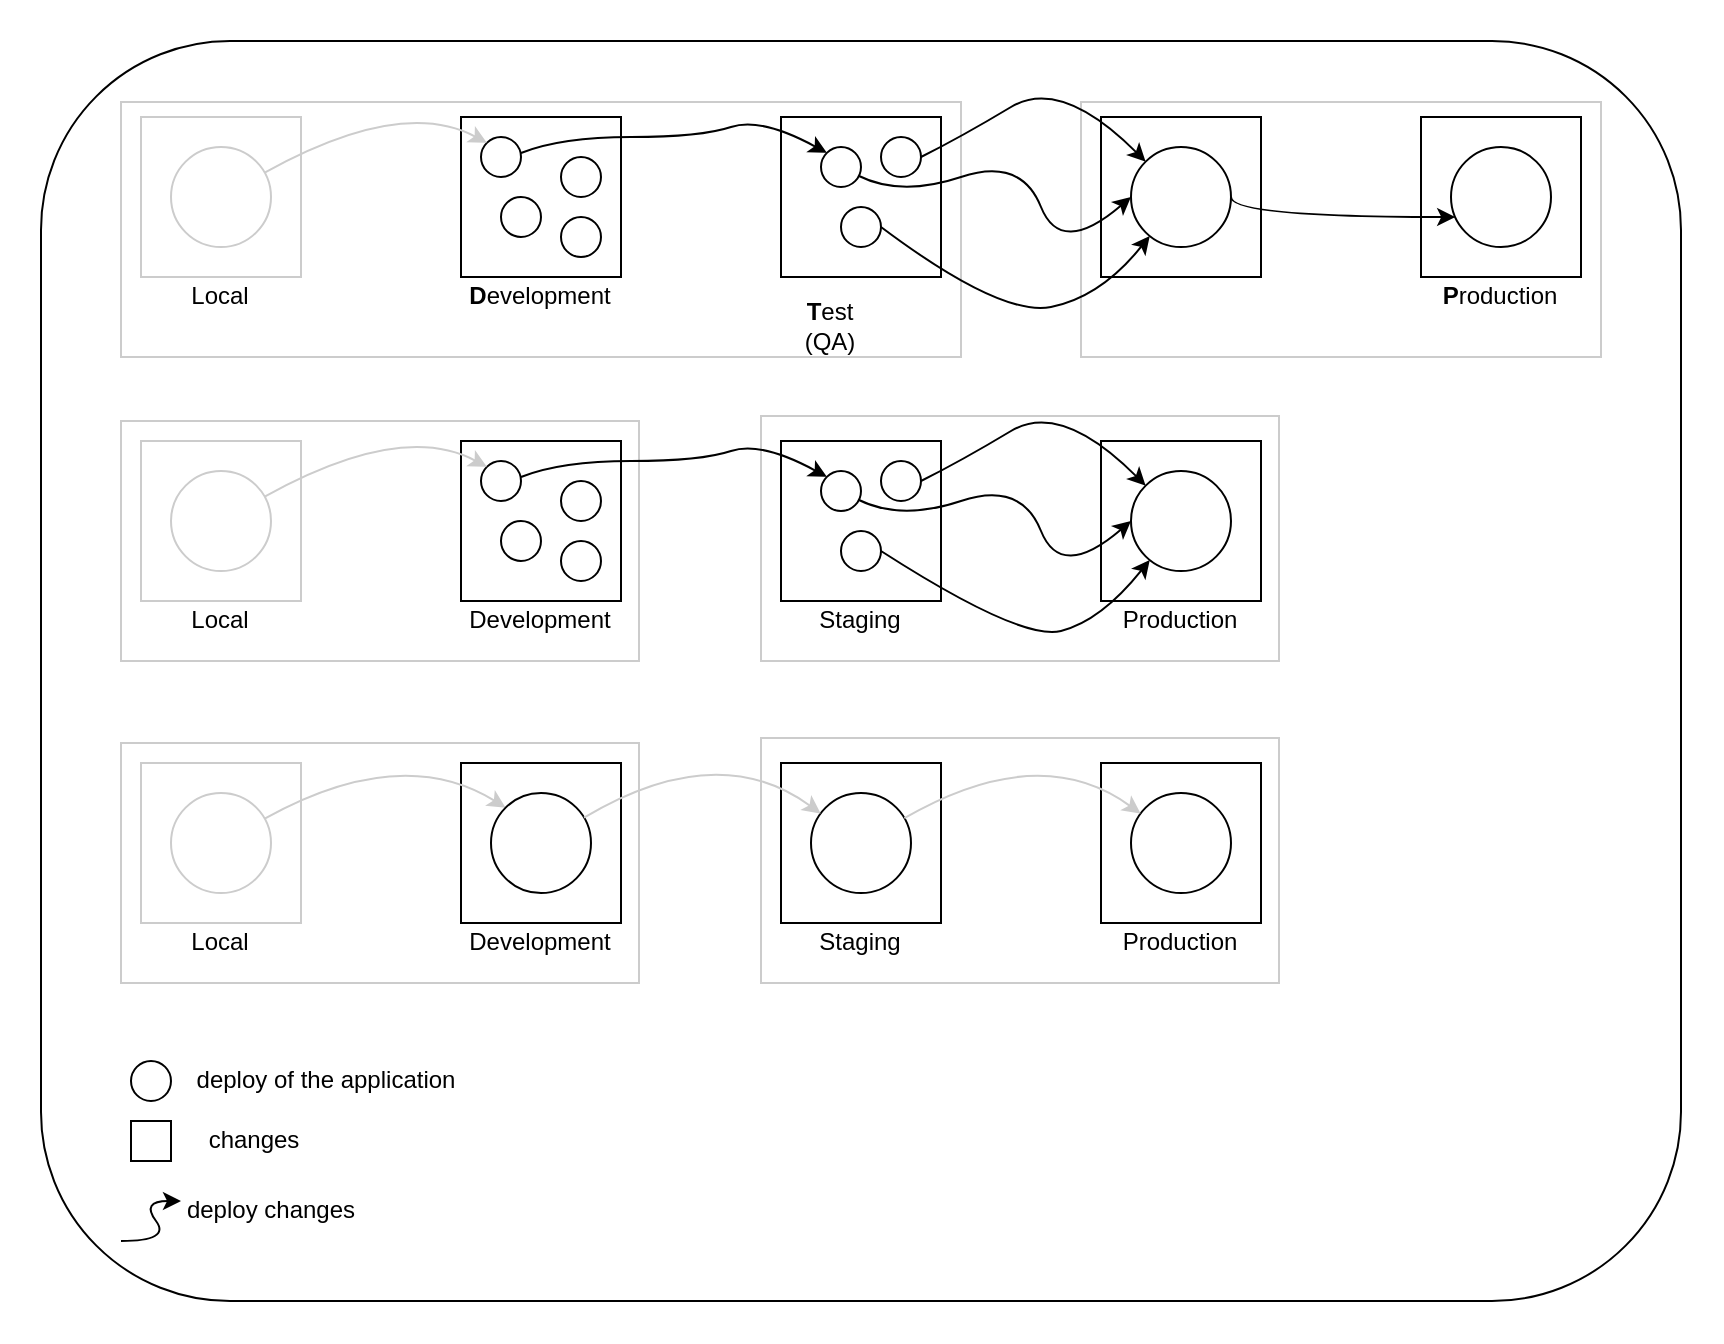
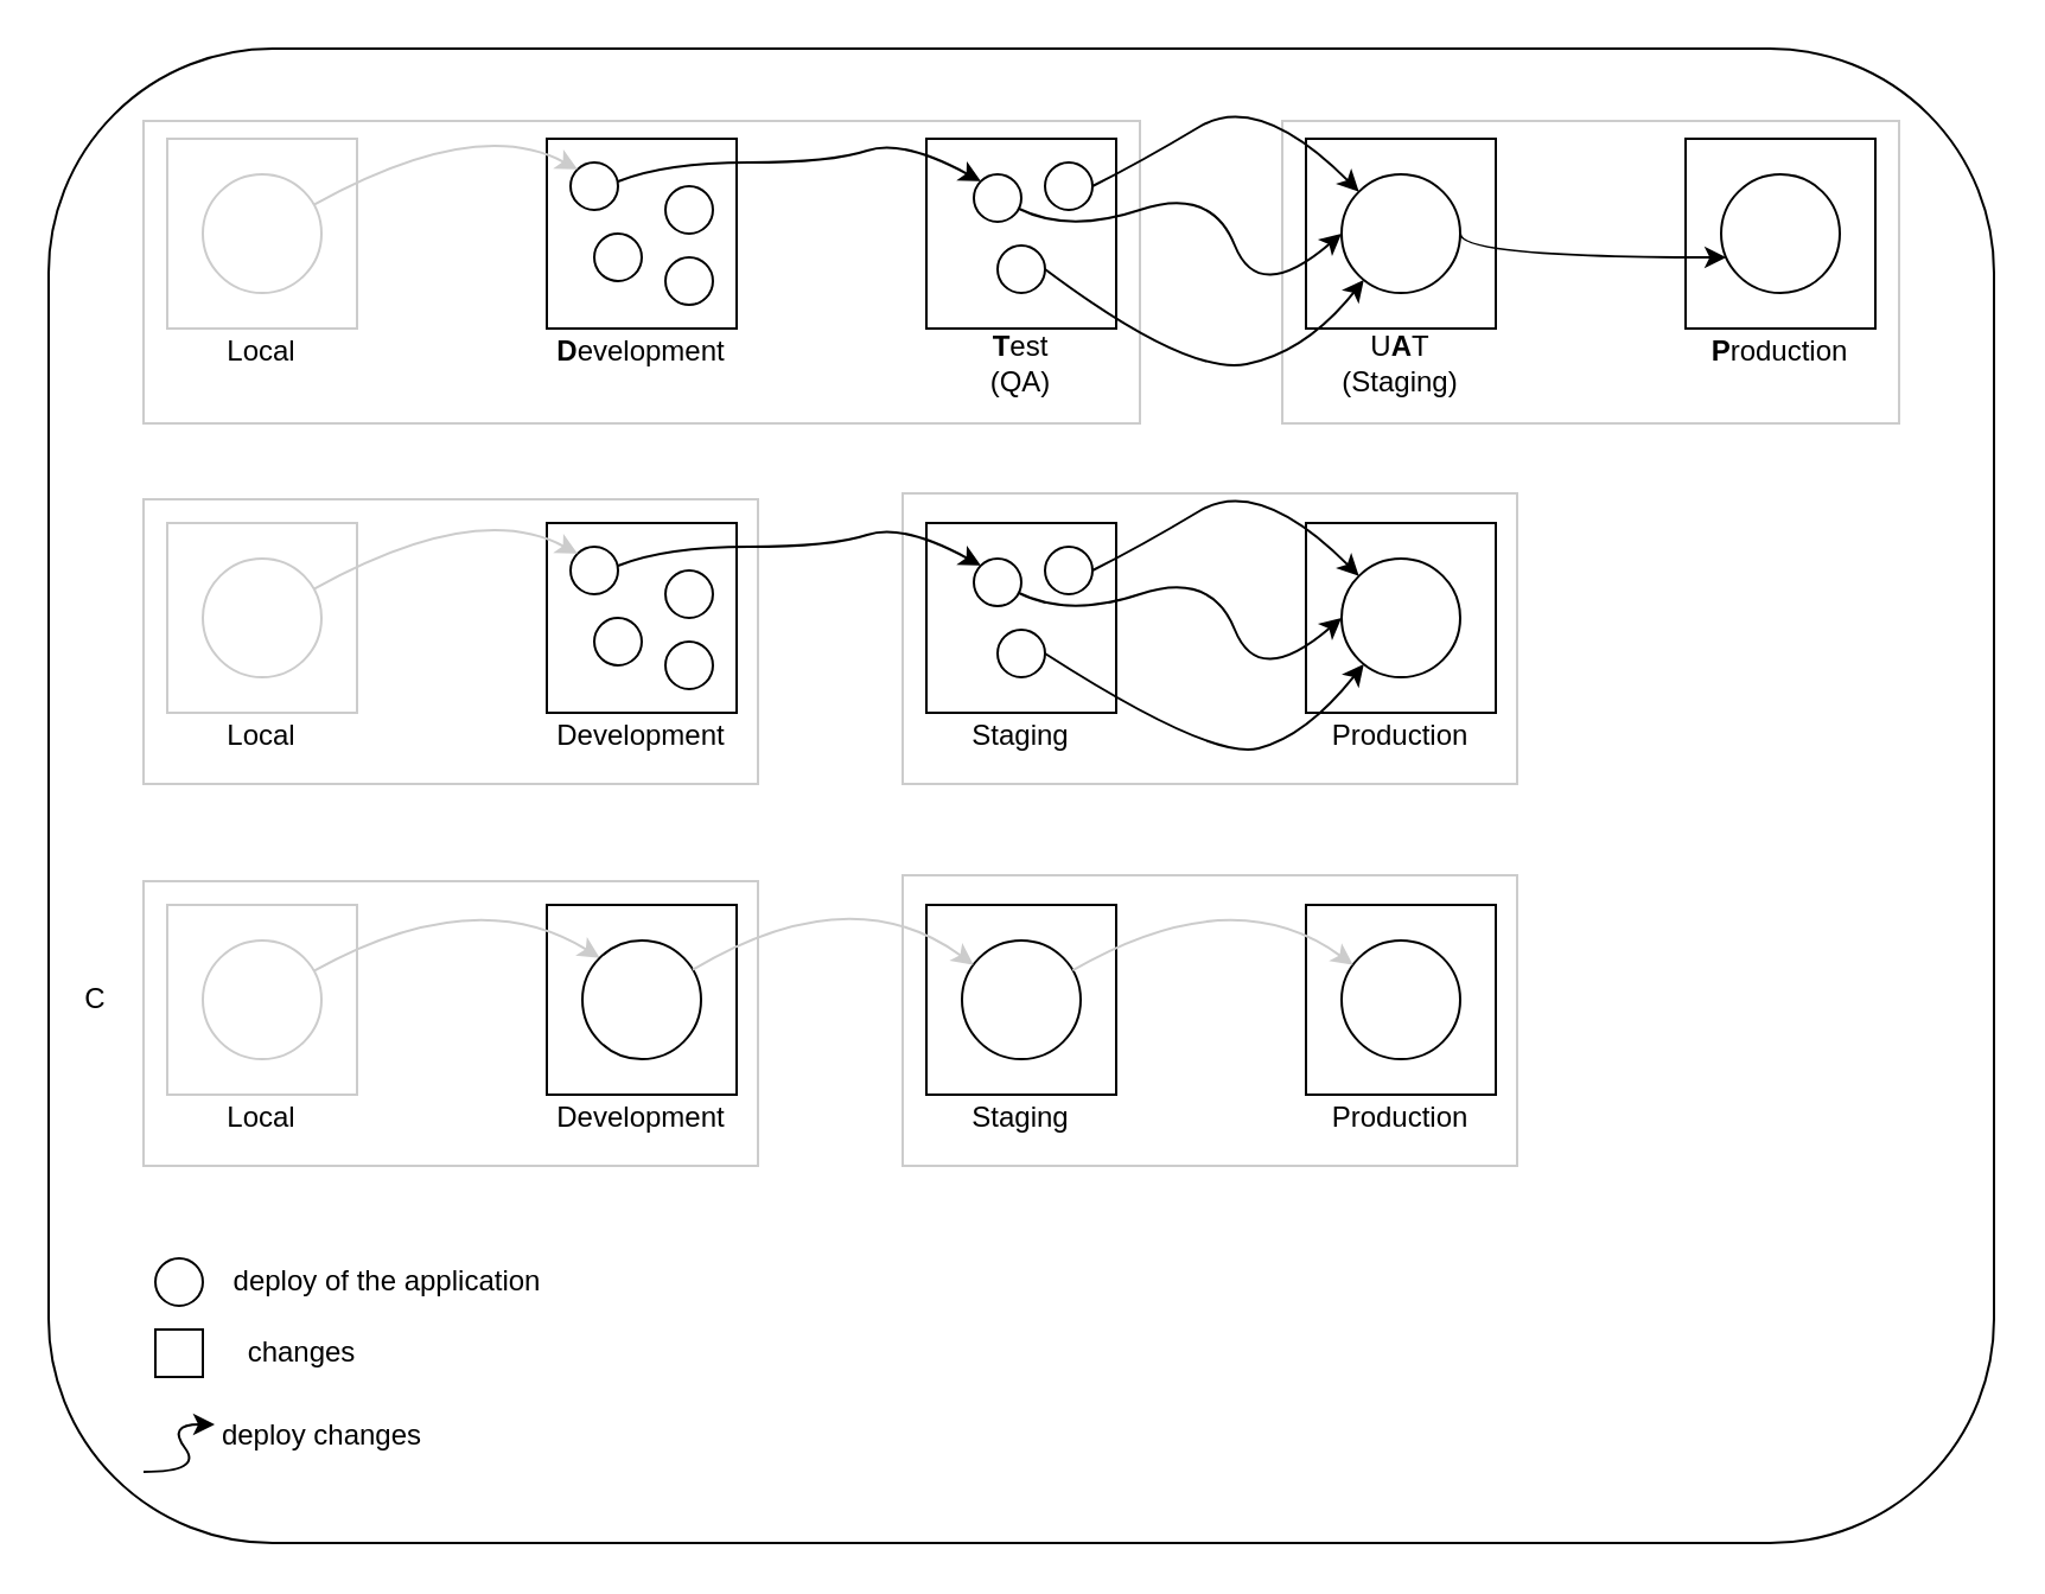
+ <mxCell id="15" value="U&lt;b&gt;A&lt;/b&gt;T &lt;br&gt;(Staging)" style="text;html=1;strokeColor=none;fillColor=none;align=center;verticalAlign=middle;whiteSpace=wrap;rounded=0;" parent="1" vertex="1"><mxGeometry x="550" y="143" width="80" height="20" as="geometry" /></mxCell>
- <mxCell id="14" value="&lt;b&gt;T&lt;/b&gt;est&lt;br&gt;(QA)" style="text;html=1;strokeColor=none;fillColor=none;align=center;verticalAlign=middle;whiteSpace=wrap;rounded=0;" parent="1" vertex="1"><mxGeometry x="385" y="153" width="60" height="20" as="geometry" /></mxCell>
+ <mxCell id="14" value="&lt;b&gt;T&lt;/b&gt;est&lt;br&gt;(QA)" style="text;html=1;strokeColor=none;fillColor=none;align=center;verticalAlign=middle;whiteSpace=wrap;rounded=0;" parent="1" vertex="1"><mxGeometry x="400" y="143" width="60" height="20" as="geometry" /></mxCell>
+ <mxCell id="78" value="C" style="text;html=1;strokeColor=none;fillColor=none;align=center;verticalAlign=middle;whiteSpace=wrap;rounded=0;" vertex="1" parent="1"><mxGeometry y="411" width="40" height="20" as="geometry" x="20" /></mxCell>
